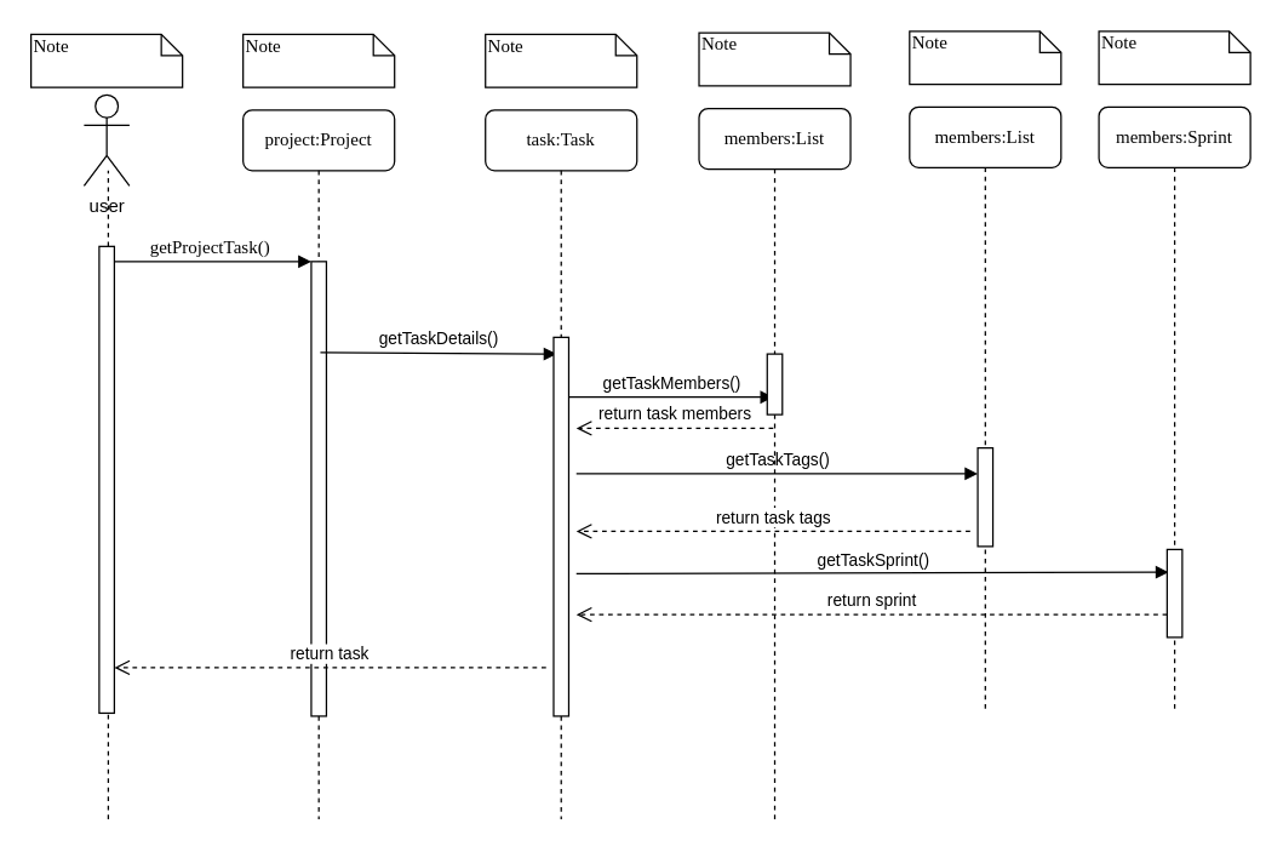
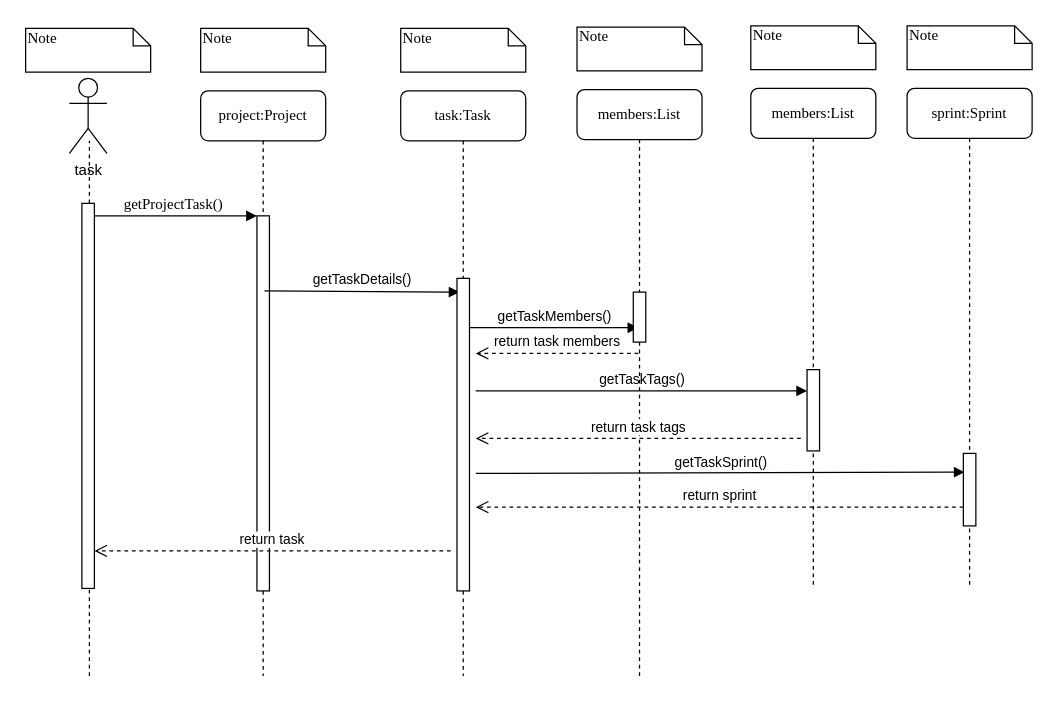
- <mxCell id="27" value="members:Sprint&lt;br&gt;" style="shape=umlLifeline;perimeter=lifelinePerimeter;whiteSpace=wrap;html=1;container=1;collapsible=0;recursiveResize=0;outlineConnect=0;rounded=1;shadow=0;comic=0;labelBackgroundColor=none;strokeColor=#000000;strokeWidth=1;fillColor=#FFFFFF;fontFamily=Verdana;fontSize=12;fontColor=#000000;align=center;" vertex="1" parent="1"><mxGeometry x="725" y="70" width="100" height="400" as="geometry" /></mxCell>
+ <mxCell id="27" value="sprint:Sprint&lt;br&gt;" style="shape=umlLifeline;perimeter=lifelinePerimeter;whiteSpace=wrap;html=1;container=1;collapsible=0;recursiveResize=0;outlineConnect=0;rounded=1;shadow=0;comic=0;labelBackgroundColor=none;strokeColor=#000000;strokeWidth=1;fillColor=#FFFFFF;fontFamily=Verdana;fontSize=12;fontColor=#000000;align=center;" vertex="1" parent="1"><mxGeometry x="725" y="70" width="100" height="400" as="geometry" /></mxCell>
- <mxCell id="15" value="user&lt;br&gt;" style="shape=umlActor;html=1;verticalLabelPosition=bottom;verticalAlign=top;align=center;" vertex="1" parent="1"><mxGeometry x="55" y="62" width="30" height="60" as="geometry" /></mxCell>
+ <mxCell id="15" value="task&lt;br&gt;" style="shape=umlActor;html=1;verticalLabelPosition=bottom;verticalAlign=top;align=center;" vertex="1" parent="1"><mxGeometry x="55" y="62" width="30" height="60" as="geometry" /></mxCell>
